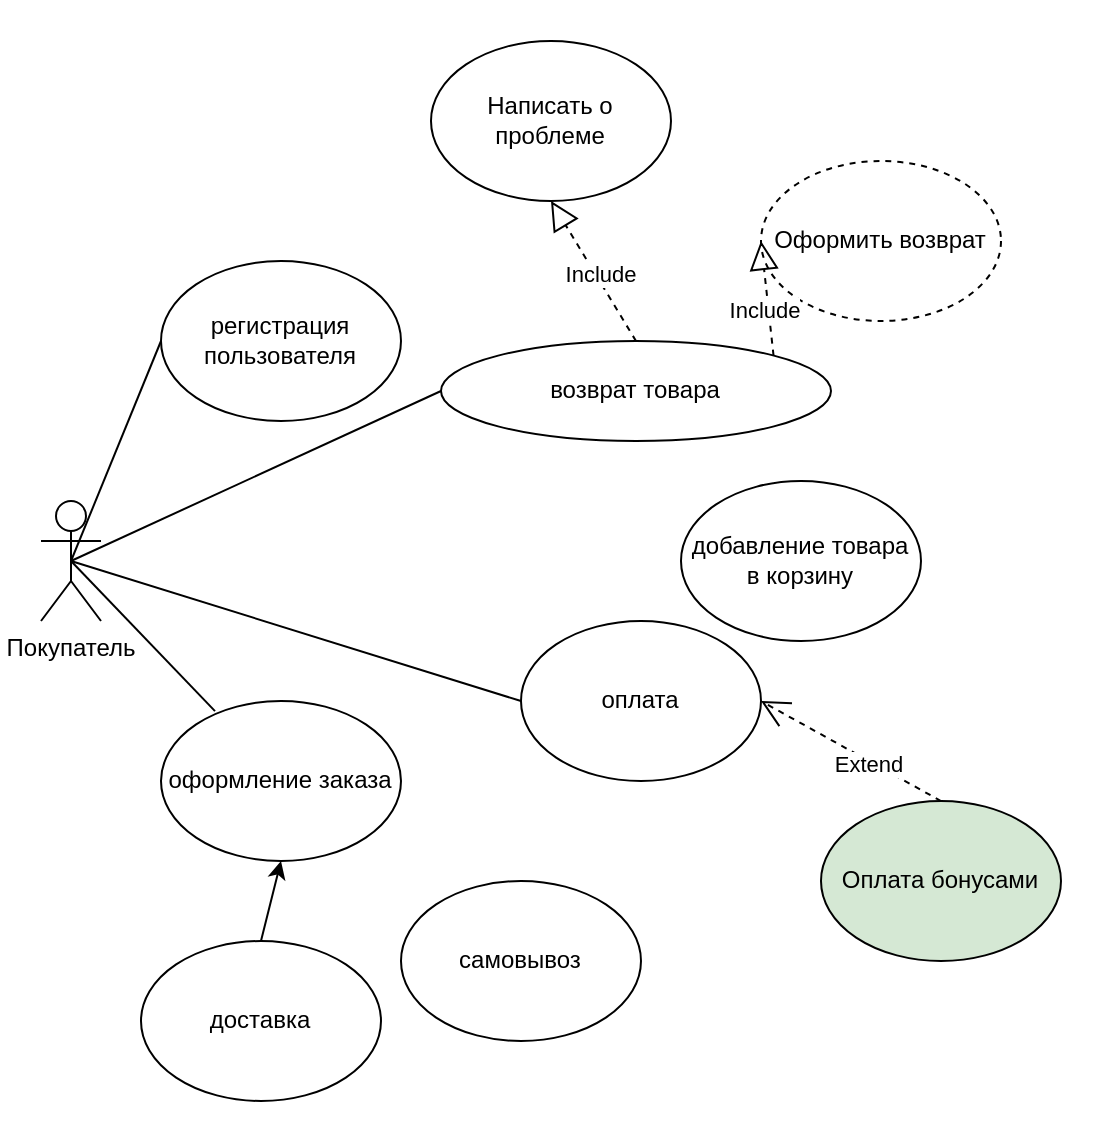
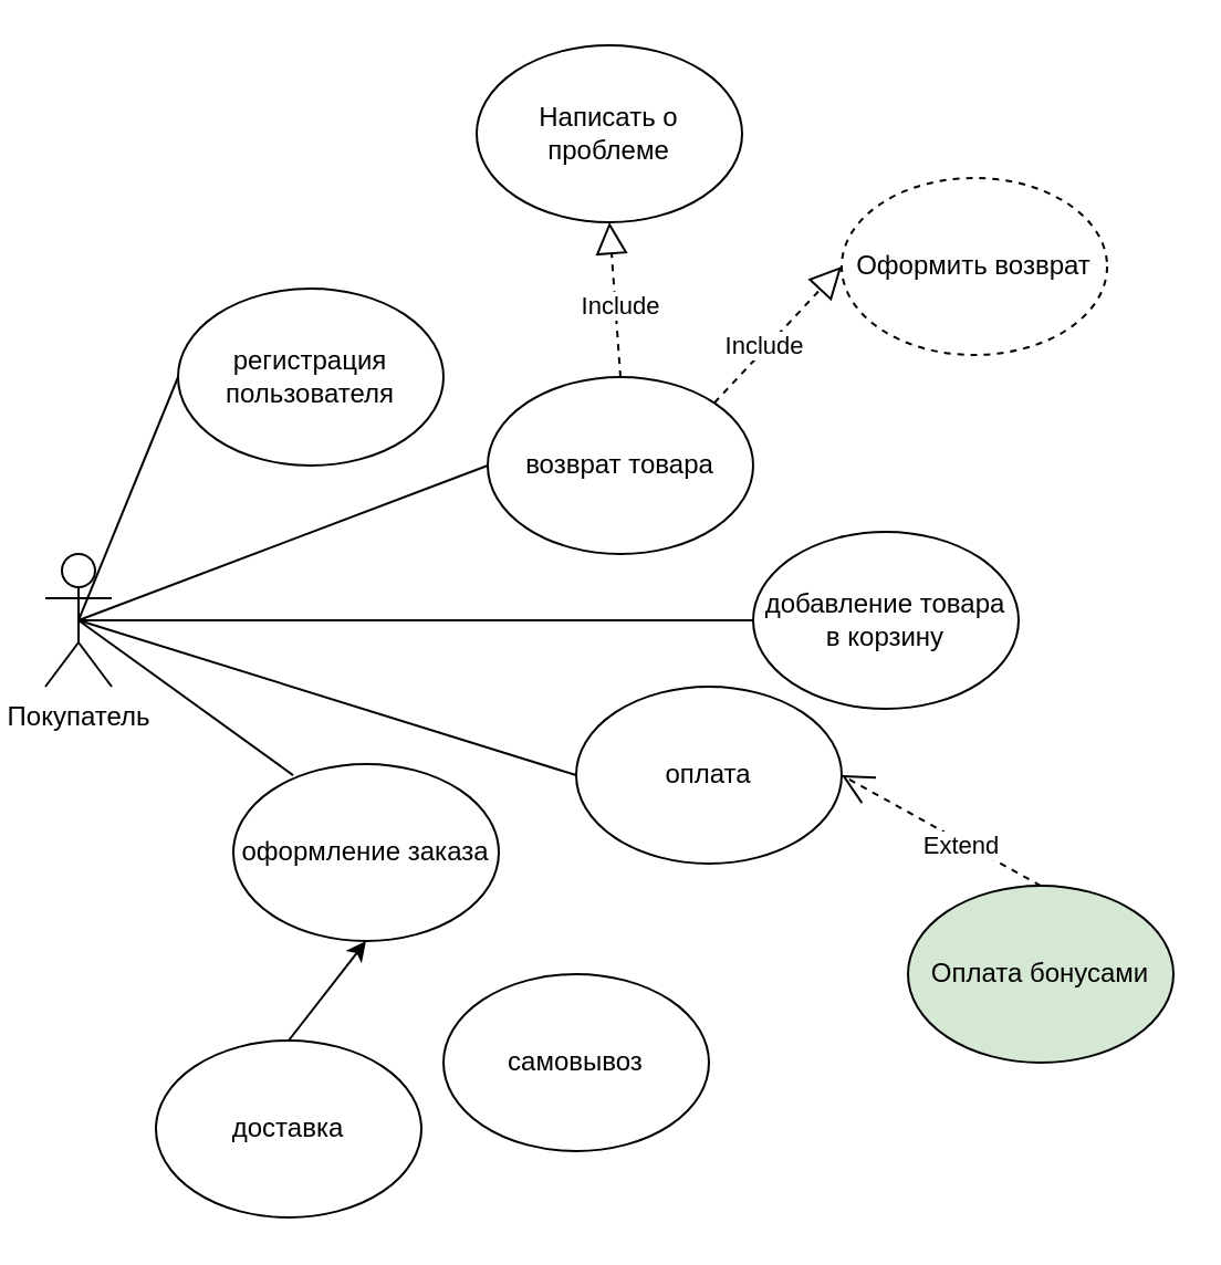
- <mxCell id="7" value="возврат товара" style="ellipse;whiteSpace=wrap;html=1;" parent="1" vertex="1"><mxGeometry x="220" y="170" width="195" height="50" as="geometry" /></mxCell>
+ <mxCell id="7" value="возврат товара" style="ellipse;whiteSpace=wrap;html=1;" parent="1" vertex="1"><mxGeometry x="220" y="170" width="120" height="80" as="geometry" /></mxCell>
+ <mxCell id="12" value="" style="endArrow=none;html=1;rounded=0;exitX=0.5;exitY=0.5;exitDx=0;exitDy=0;exitPerimeter=0;entryX=0;entryY=0.5;entryDx=0;entryDy=0;" parent="1" source="2" target="4" edge="1"><mxGeometry width="50" height="50" relative="1" as="geometry"><mxPoint x="330" y="290" as="sourcePoint" /><mxPoint x="380" y="240" as="targetPoint" /></mxGeometry></mxCell>
- <mxCell id="6" value="оформление заказа" style="ellipse;whiteSpace=wrap;html=1;" parent="1" vertex="1"><mxGeometry x="80" y="350" width="120" height="80" as="geometry" /></mxCell>
+ <mxCell id="6" value="оформление заказа" style="ellipse;whiteSpace=wrap;html=1;" parent="1" vertex="1"><mxGeometry x="105" y="345" width="120" height="80" as="geometry" /></mxCell>
